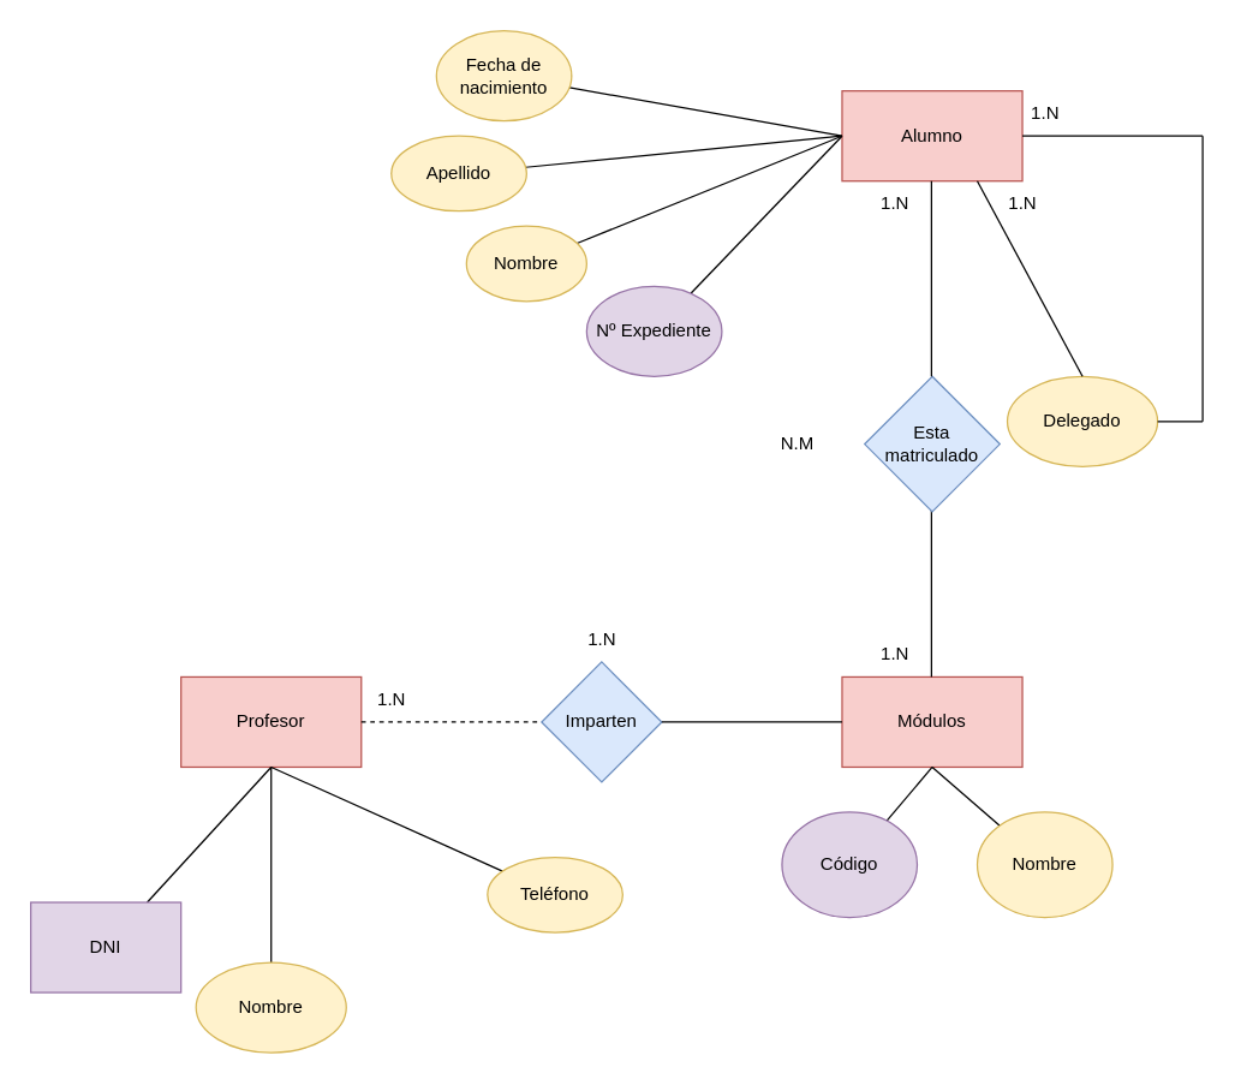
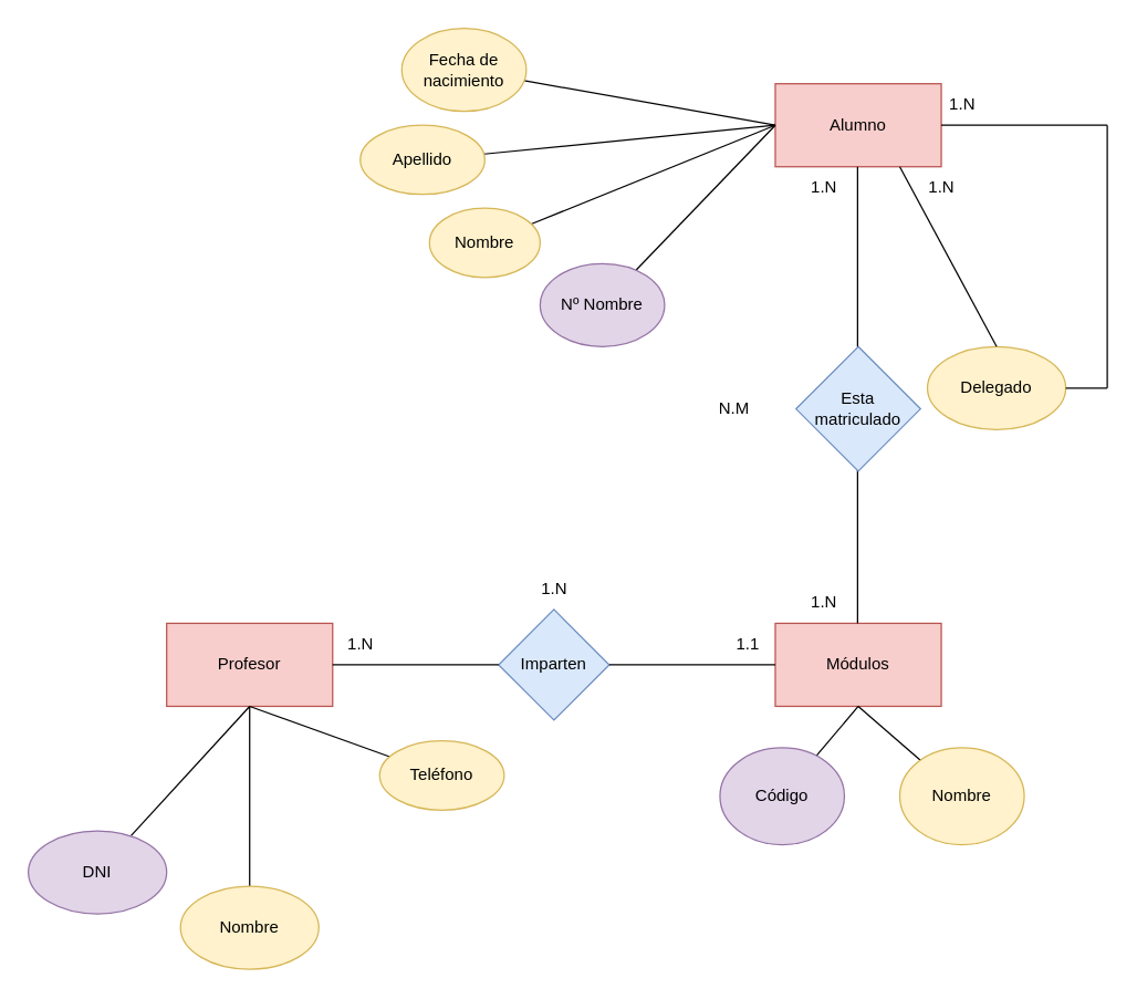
- <mxCell id="15" value="Nº Expediente" style="ellipse;whiteSpace=wrap;html=1;fillColor=#e1d5e7;strokeColor=#9673a6;" vertex="1" parent="1"><mxGeometry x="390" y="190" width="90" height="60" as="geometry" /></mxCell>
+ <mxCell id="15" value="Nº Nombre" style="ellipse;whiteSpace=wrap;html=1;fillColor=#e1d5e7;strokeColor=#9673a6;" vertex="1" parent="1"><mxGeometry x="390" y="190" width="90" height="60" as="geometry" /></mxCell>
+ <mxCell id="32" value="1.1" style="text;html=1;align=center;verticalAlign=middle;resizable=0;points=[];autosize=1;strokeColor=none;fillColor=none;" vertex="1" parent="1"><mxGeometry x="520" y="450" width="40" height="30" as="geometry" /></mxCell>
- <mxCell id="5" value="" style="endArrow=none;html=1;rounded=0;exitX=1;exitY=0.5;exitDx=0;exitDy=0;entryX=0;entryY=0.5;entryDx=0;entryDy=0;dashed=1;" edge="1" parent="1" source="2" target="3"><mxGeometry width="50" height="50" relative="1" as="geometry"><mxPoint x="280" y="360" as="sourcePoint" /><mxPoint x="330" y="310" as="targetPoint" /></mxGeometry></mxCell>
+ <mxCell id="5" value="" style="endArrow=none;html=1;rounded=0;exitX=1;exitY=0.5;exitDx=0;exitDy=0;entryX=0;entryY=0.5;entryDx=0;entryDy=0;" edge="1" parent="1" source="2" target="3"><mxGeometry width="50" height="50" relative="1" as="geometry"><mxPoint x="280" y="360" as="sourcePoint" /><mxPoint x="330" y="310" as="targetPoint" /></mxGeometry></mxCell>
- <mxCell id="25" value="Teléfono" style="ellipse;whiteSpace=wrap;html=1;fillColor=#fff2cc;strokeColor=#d6b656;" vertex="1" parent="1"><mxGeometry x="324" y="570" width="90" height="50" as="geometry" /></mxCell>
+ <mxCell id="25" value="Teléfono" style="ellipse;whiteSpace=wrap;html=1;fillColor=#fff2cc;strokeColor=#d6b656;" vertex="1" parent="1"><mxGeometry x="274" y="535" width="90" height="50" as="geometry" /></mxCell>
- <mxCell id="24" value="DNI" style="whiteSpace=wrap;html=1;fillColor=#e1d5e7;strokeColor=#9673a6;rounded=0;" vertex="1" parent="1"><mxGeometry x="20" y="600" width="100" height="60" as="geometry" /></mxCell>
+ <mxCell id="24" value="DNI" style="ellipse;whiteSpace=wrap;html=1;fillColor=#e1d5e7;strokeColor=#9673a6;" vertex="1" parent="1"><mxGeometry x="20" y="600" width="100" height="60" as="geometry" /></mxCell>
